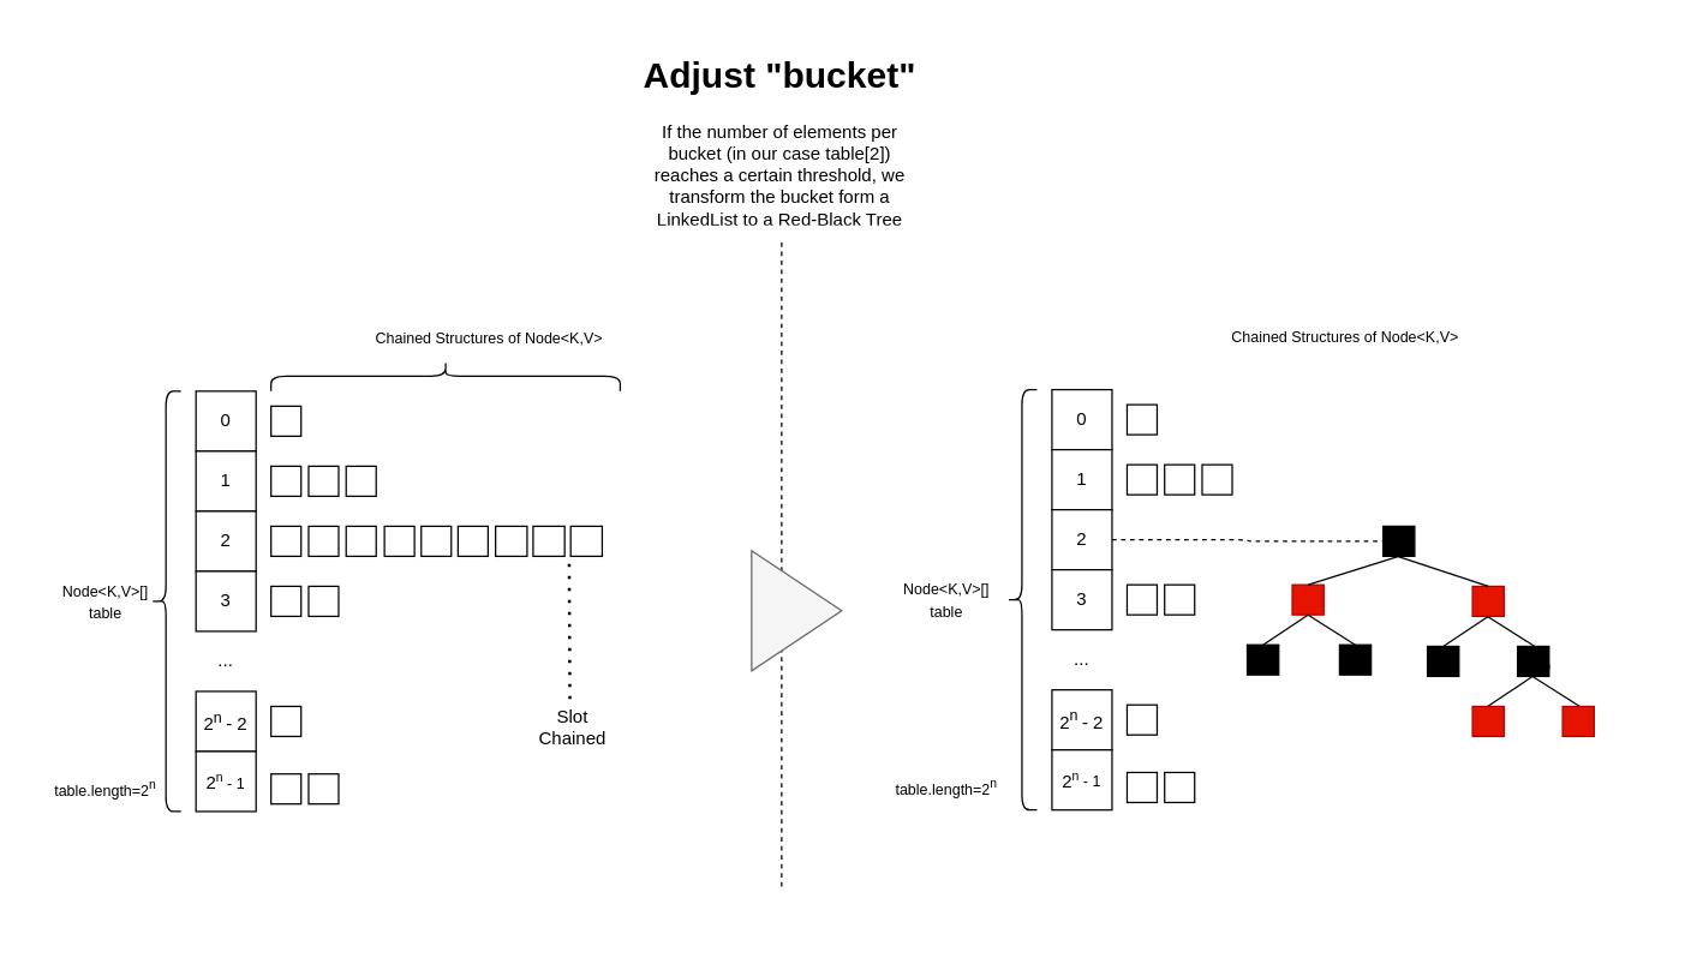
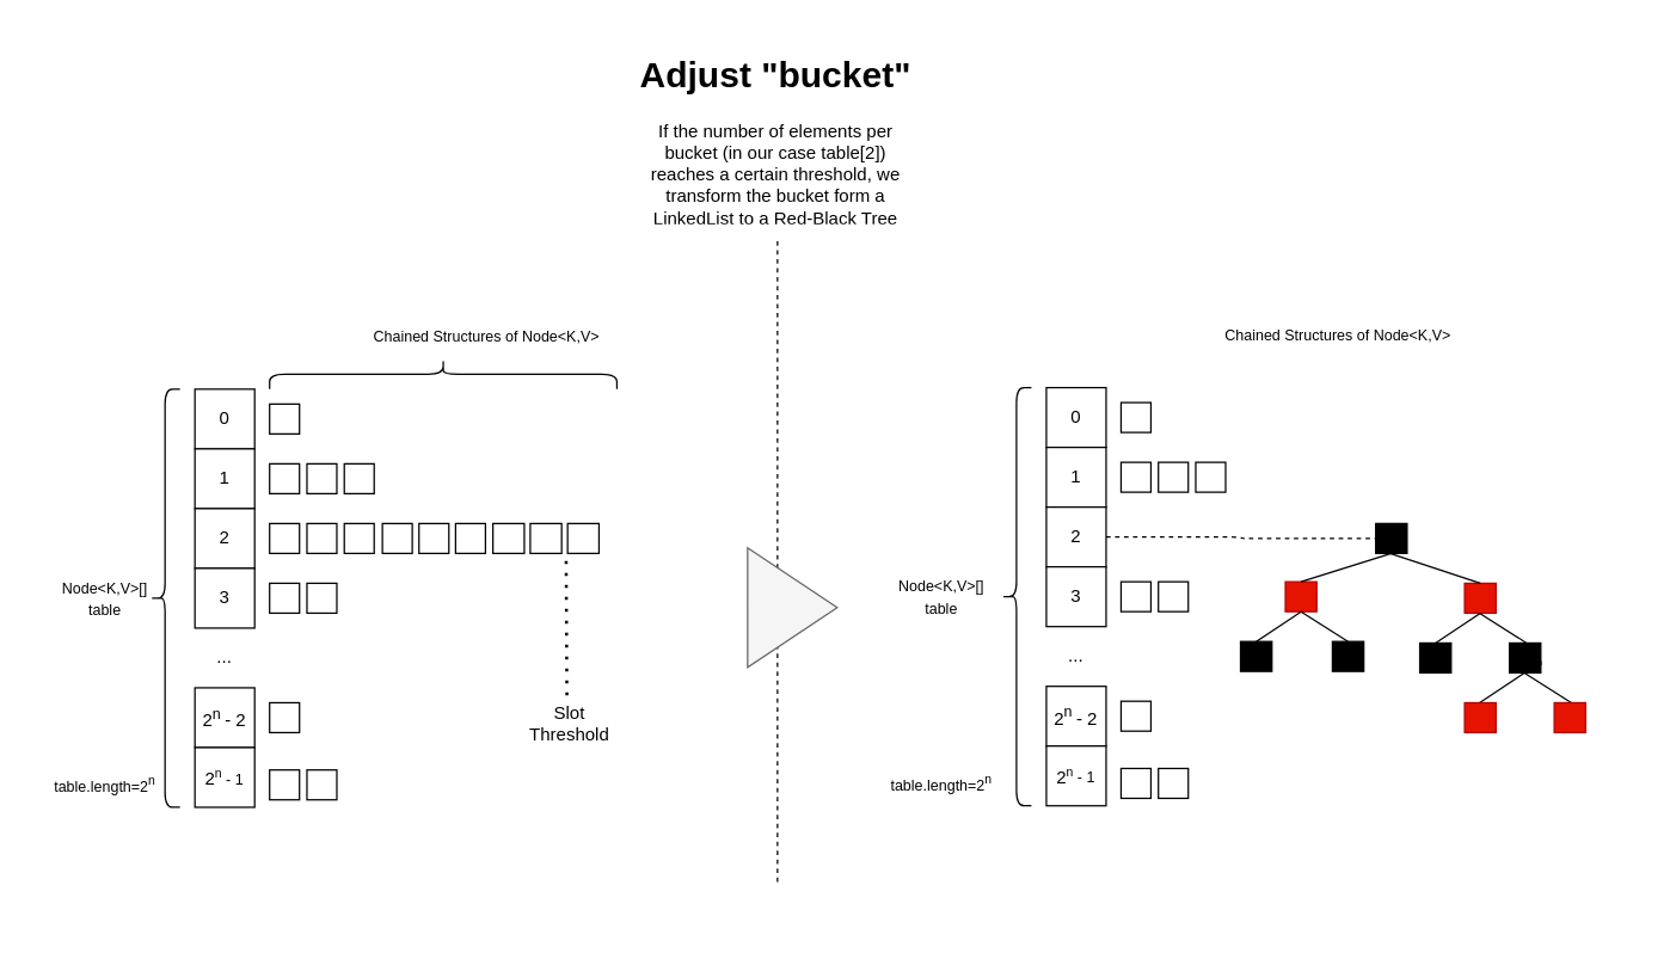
- <mxCell id="76" value="Slot Chained" style="text;html=1;strokeColor=none;fillColor=none;align=center;verticalAlign=middle;whiteSpace=wrap;rounded=0;fontSize=12;" vertex="1" parent="1"><mxGeometry x="350.5" y="469" width="60" height="30" as="geometry" /></mxCell>
+ <mxCell id="76" value="Slot Threshold" style="text;html=1;strokeColor=none;fillColor=none;align=center;verticalAlign=middle;whiteSpace=wrap;rounded=0;fontSize=12;" vertex="1" parent="1"><mxGeometry x="350.5" y="469" width="60" height="30" as="geometry" /></mxCell>
